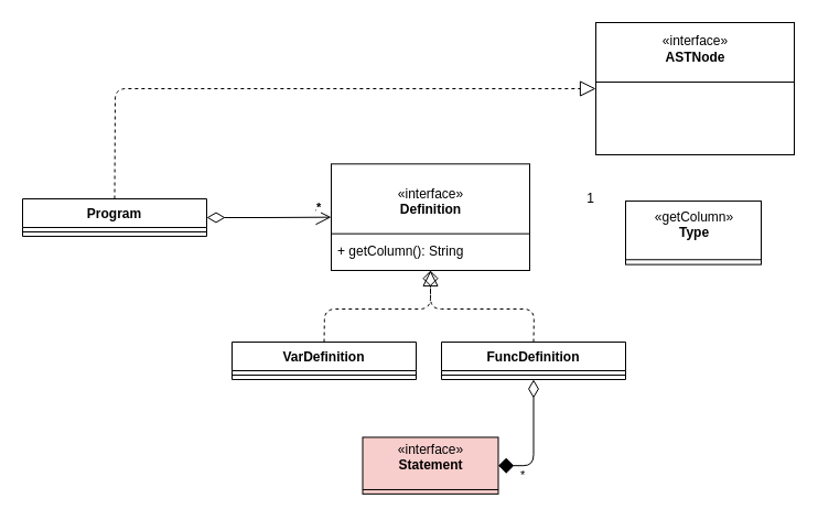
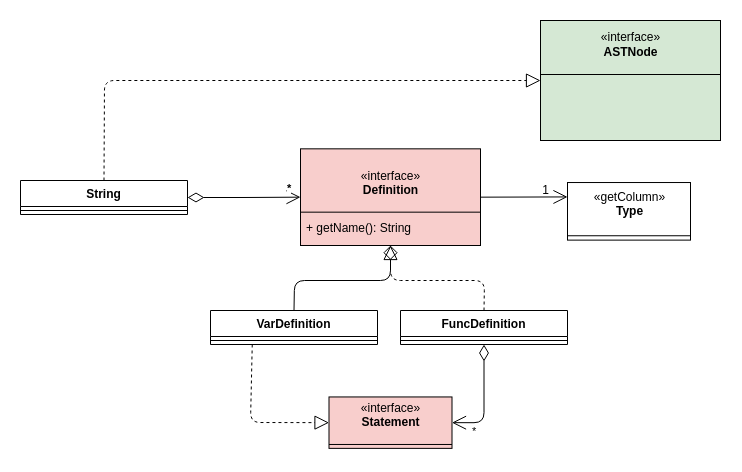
- <mxCell id="6" value="«interface»&lt;br&gt;&lt;b&gt;ASTNode&lt;br&gt;&lt;br&gt;&lt;br&gt;&lt;br&gt;&lt;br&gt;&lt;br&gt;&lt;/b&gt;" style="html=1;" parent="4" vertex="1"><mxGeometry width="180" height="120" as="geometry" /></mxCell>
+ <mxCell id="6" value="«interface»&lt;br&gt;&lt;b&gt;ASTNode&lt;br&gt;&lt;br&gt;&lt;br&gt;&lt;br&gt;&lt;br&gt;&lt;br&gt;&lt;/b&gt;" style="html=1;fillColor=#d5e8d4;" parent="4" vertex="1"><mxGeometry width="180" height="120" as="geometry" /></mxCell>
- <mxCell id="32" value="1" style="text;html=1;align=center;verticalAlign=middle;resizable=0;points=[];autosize=1;strokeColor=none;fillColor=none;" vertex="1" parent="1"><mxGeometry x="525" y="170" width="20" height="20" as="geometry" /></mxCell>
+ <mxCell id="32" value="1" style="text;html=1;align=center;verticalAlign=middle;resizable=0;points=[];autosize=1;strokeColor=none;fillColor=none;" vertex="1" parent="1"><mxGeometry x="535" y="180" width="20" height="20" as="geometry" /></mxCell>
- <mxCell id="2" value="Program" style="swimlane;fontStyle=1;align=center;verticalAlign=top;childLayout=stackLayout;horizontal=1;startSize=26;horizontalStack=0;resizeParent=1;resizeParentMax=0;resizeLast=0;collapsible=1;marginBottom=0;" parent="1" vertex="1"><mxGeometry x="20" y="180" width="167" height="34" as="geometry" /></mxCell>
+ <mxCell id="2" value="String" style="swimlane;fontStyle=1;align=center;verticalAlign=top;childLayout=stackLayout;horizontal=1;startSize=26;horizontalStack=0;resizeParent=1;resizeParentMax=0;resizeLast=0;collapsible=1;marginBottom=0;" parent="1" vertex="1"><mxGeometry x="20" y="180" width="167" height="34" as="geometry" /></mxCell>
- <mxCell id="12" value="«interface»&lt;br&gt;&lt;b&gt;Definition&lt;br&gt;&lt;/b&gt;&lt;div&gt;&lt;br&gt;&lt;/div&gt;&lt;div&gt;&lt;br&gt;&lt;/div&gt;" style="html=1;" parent="10" vertex="1"><mxGeometry y="-6.67" width="180" height="96.67" as="geometry" /></mxCell>
+ <mxCell id="12" value="«interface»&lt;br&gt;&lt;b&gt;Definition&lt;br&gt;&lt;/b&gt;&lt;div&gt;&lt;br&gt;&lt;/div&gt;&lt;div&gt;&lt;br&gt;&lt;/div&gt;" style="html=1;fillColor=#f8cecc;" parent="10" vertex="1"><mxGeometry y="-6.67" width="180" height="96.67" as="geometry" /></mxCell>
+ <mxCell id="21" value="" style="endArrow=open;endFill=1;endSize=12;html=1;exitX=1;exitY=0.5;exitDx=0;exitDy=0;entryX=0;entryY=0.25;entryDx=0;entryDy=0;" parent="1" source="12" target="24" edge="1"><mxGeometry width="160" relative="1" as="geometry"><mxPoint x="490" y="196.58" as="sourcePoint" /><mxPoint x="570" y="197" as="targetPoint" /><Array as="points" /></mxGeometry></mxCell>
- <mxCell id="14" value="+ getColumn(): String" style="text;strokeColor=none;fillColor=none;align=left;verticalAlign=top;spacingLeft=4;spacingRight=4;overflow=hidden;rotatable=0;points=[[0,0.5],[1,0.5]];portConstraint=eastwest;" parent="10" vertex="1"><mxGeometry y="59.34" width="180" height="40" as="geometry" /></mxCell>
+ <mxCell id="14" value="+ getName(): String" style="text;strokeColor=none;fillColor=none;align=left;verticalAlign=top;spacingLeft=4;spacingRight=4;overflow=hidden;rotatable=0;points=[[0,0.5],[1,0.5]];portConstraint=eastwest;" parent="10" vertex="1"><mxGeometry y="59.34" width="180" height="40" as="geometry" /></mxCell>
- <mxCell id="19" value="" style="endArrow=block;dashed=1;endFill=0;endSize=12;html=1;entryX=0.5;entryY=1;entryDx=0;entryDy=0;exitX=0.5;exitY=0;exitDx=0;exitDy=0;" parent="1" source="15" target="12" edge="1"><mxGeometry width="160" relative="1" as="geometry"><mxPoint x="-50" y="390" as="sourcePoint" /><mxPoint x="386.5" y="290" as="targetPoint" /><Array as="points"><mxPoint x="294" y="280" /><mxPoint x="390" y="280" /></Array></mxGeometry></mxCell>
+ <mxCell id="19" value="" style="endArrow=block;dashed=0;endFill=0;endSize=12;html=1;entryX=0.5;entryY=1;entryDx=0;entryDy=0;exitX=0.5;exitY=0;exitDx=0;exitDy=0;" parent="1" source="15" target="12" edge="1"><mxGeometry width="160" relative="1" as="geometry"><mxPoint x="-50" y="390" as="sourcePoint" /><mxPoint x="386.5" y="290" as="targetPoint" /><Array as="points"><mxPoint x="294" y="280" /><mxPoint x="390" y="280" /></Array></mxGeometry></mxCell>
+ <mxCell id="30" value="" style="endArrow=block;dashed=1;endFill=0;endSize=12;html=1;entryX=0;entryY=0.5;entryDx=0;entryDy=0;exitX=0.25;exitY=1;exitDx=0;exitDy=0;" parent="1" source="15" target="28" edge="1"><mxGeometry width="160" relative="1" as="geometry"><mxPoint x="253.5" y="580" as="sourcePoint" /><mxPoint x="690" y="480" as="targetPoint" /><Array as="points"><mxPoint x="250" y="422" /></Array></mxGeometry></mxCell>
- <mxCell id="31" value="*" style="endArrow=diamond;html=1;endSize=12;startArrow=diamondThin;startSize=14;startFill=0;edgeStyle=orthogonalEdgeStyle;align=left;verticalAlign=bottom;exitX=0.5;exitY=1;exitDx=0;exitDy=0;entryX=1;entryY=0.5;entryDx=0;entryDy=0;" parent="1" source="17" target="28" edge="1"><mxGeometry x="0.664" y="18" relative="1" as="geometry"><mxPoint x="480" y="370" as="sourcePoint" /><mxPoint x="640" y="370" as="targetPoint" /><mxPoint as="offset" /></mxGeometry></mxCell>
+ <mxCell id="31" value="*" style="endArrow=open;html=1;endSize=12;startArrow=diamondThin;startSize=14;startFill=0;edgeStyle=orthogonalEdgeStyle;align=left;verticalAlign=bottom;exitX=0.5;exitY=1;exitDx=0;exitDy=0;entryX=1;entryY=0.5;entryDx=0;entryDy=0;" parent="1" source="17" target="28" edge="1"><mxGeometry x="0.664" y="18" relative="1" as="geometry"><mxPoint x="480" y="370" as="sourcePoint" /><mxPoint x="640" y="370" as="targetPoint" /><mxPoint as="offset" /></mxGeometry></mxCell>
